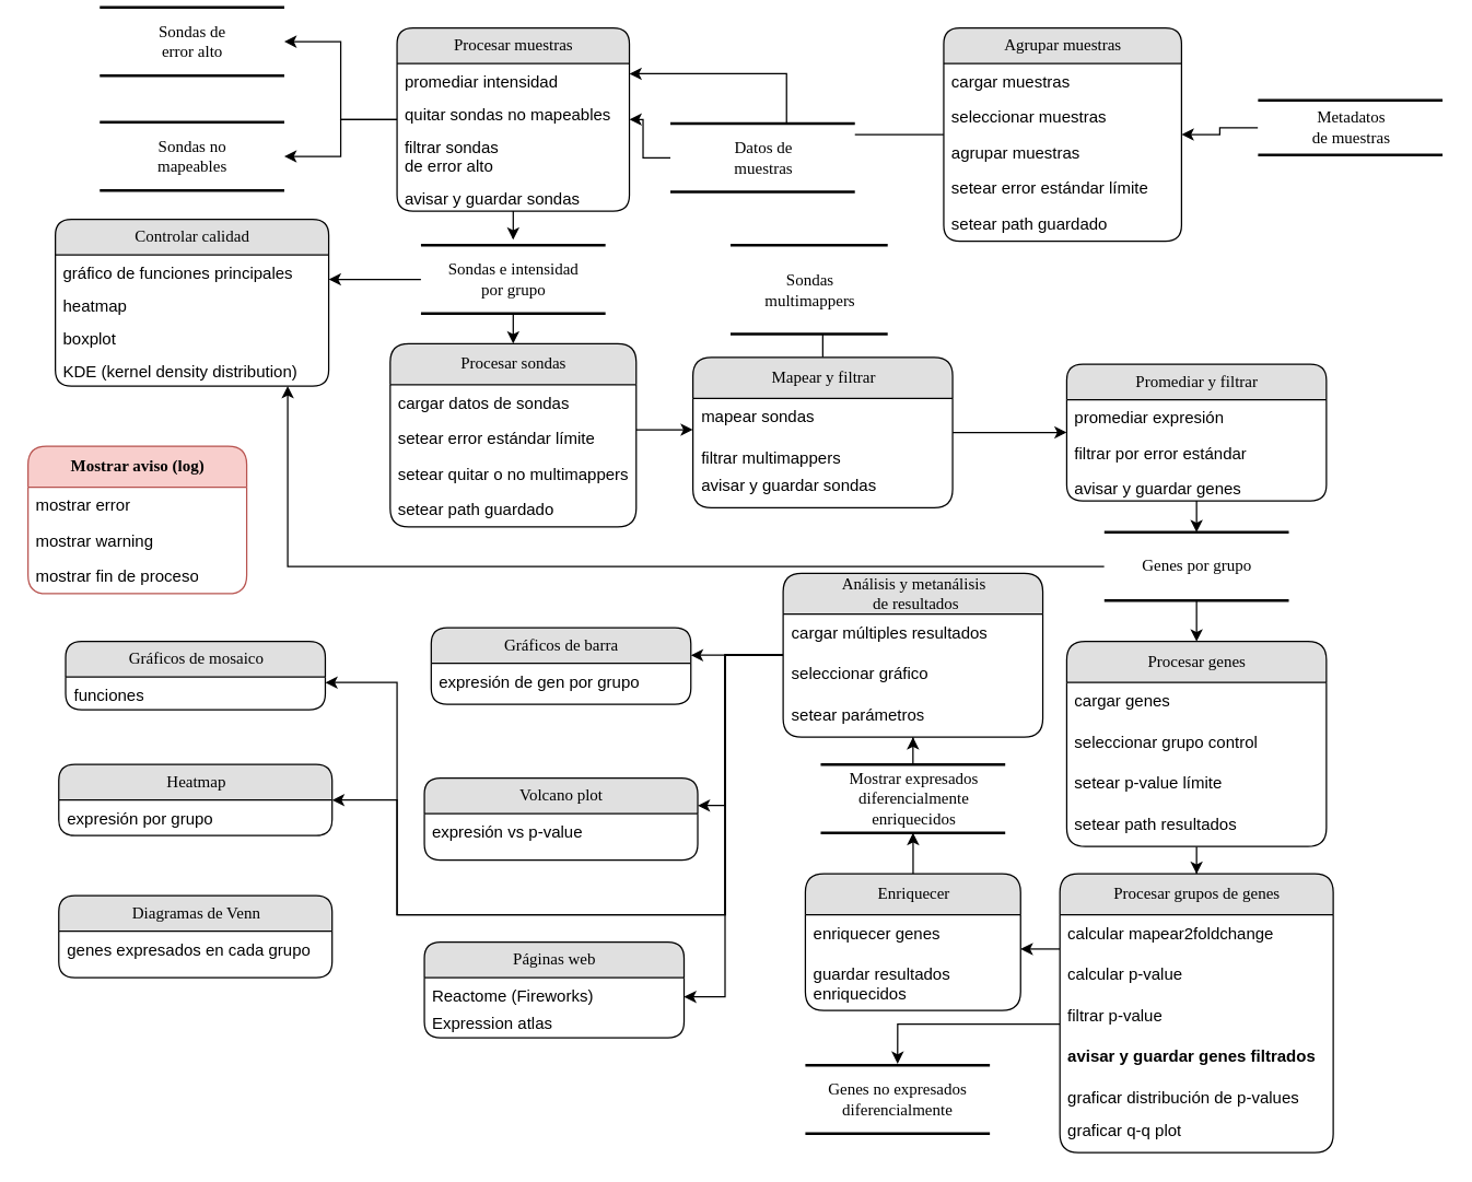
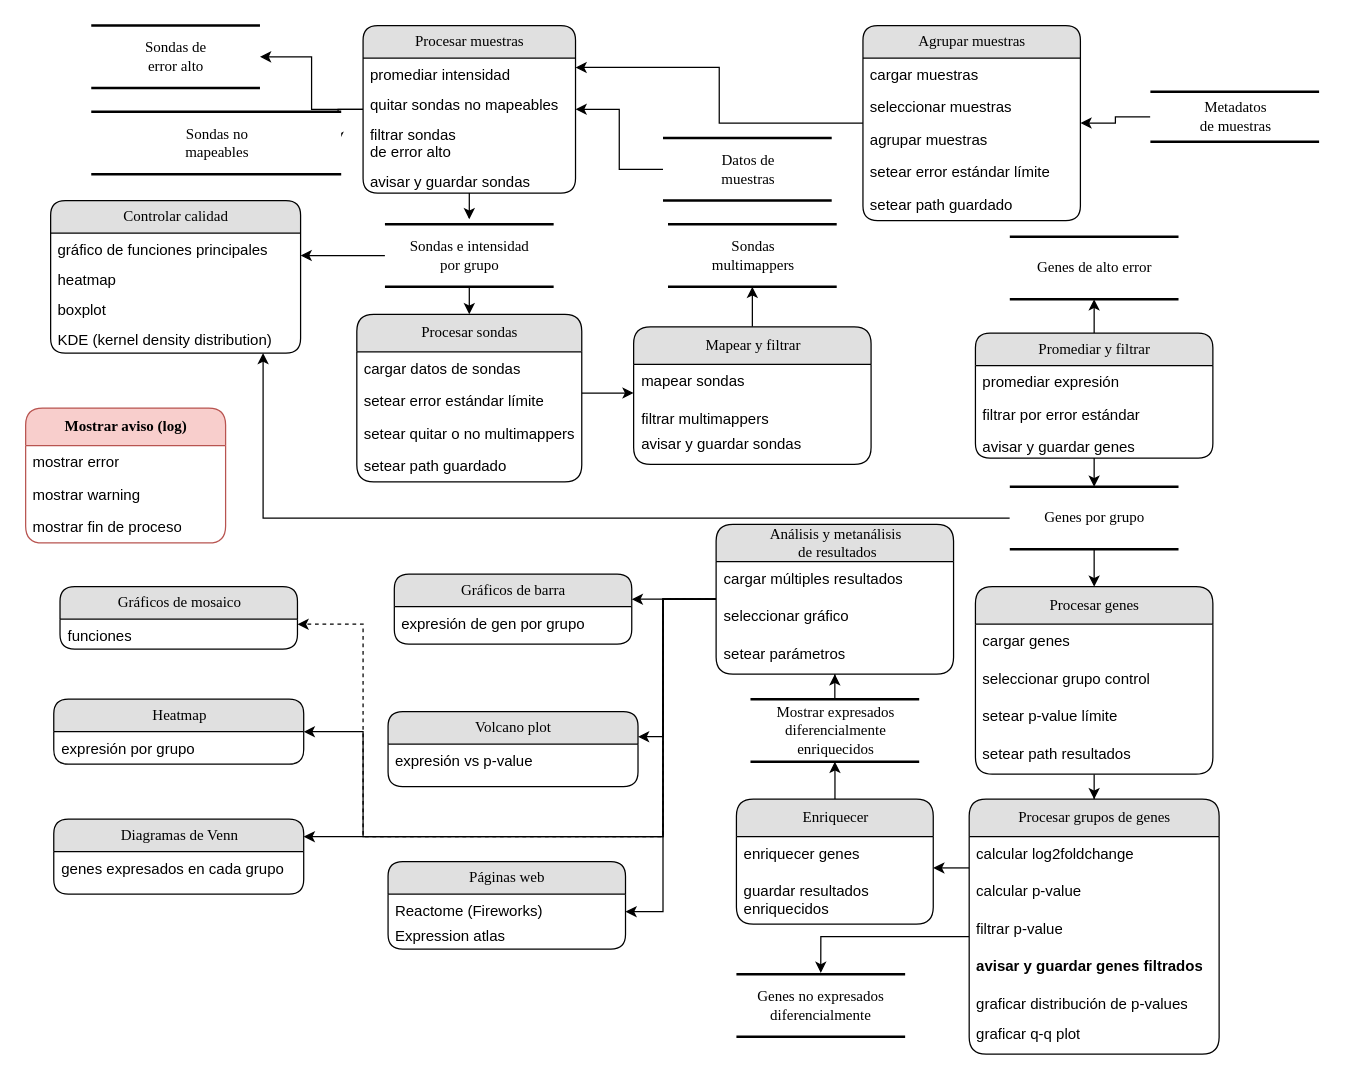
- <mxCell id="63" value="Sondas de &lt;br&gt;error alto" style="html=1;rounded=0;shadow=0;comic=0;labelBackgroundColor=none;strokeWidth=2;fontFamily=Verdana;fontSize=12;align=center;shape=mxgraph.ios7ui.horLines;" vertex="1" parent="1"><mxGeometry x="72.5" y="5" width="135" height="50" as="geometry" /></mxCell>
+ <mxCell id="63" value="Sondas de &lt;br&gt;error alto" style="html=1;rounded=0;shadow=0;comic=0;labelBackgroundColor=none;strokeWidth=2;fontFamily=Verdana;fontSize=12;align=center;shape=mxgraph.ios7ui.horLines;" vertex="1" parent="1"><mxGeometry x="72.5" y="20" width="135" height="50" as="geometry" /></mxCell>
- <mxCell id="102" value="Sondas no &lt;br&gt;mapeables" style="html=1;rounded=0;shadow=0;comic=0;labelBackgroundColor=none;strokeWidth=2;fontFamily=Verdana;fontSize=12;align=center;shape=mxgraph.ios7ui.horLines;" vertex="1" parent="1"><mxGeometry x="72.5" y="89" width="135" height="50" as="geometry" /></mxCell>
+ <mxCell id="102" value="Sondas no &lt;br&gt;mapeables" style="html=1;rounded=0;shadow=0;comic=0;labelBackgroundColor=none;strokeWidth=2;fontFamily=Verdana;fontSize=12;align=center;shape=mxgraph.ios7ui.horLines;" vertex="1" parent="1"><mxGeometry x="72.5" y="89" width="200" height="50" as="geometry" /></mxCell>
- <mxCell id="33" value="Datos de &lt;br&gt;muestras" style="html=1;rounded=0;shadow=0;comic=0;labelBackgroundColor=none;strokeWidth=2;fontFamily=Verdana;fontSize=12;align=center;shape=mxgraph.ios7ui.horLines;" vertex="1" parent="1"><mxGeometry x="490" y="90" width="135" height="50" as="geometry" /></mxCell>
+ <mxCell id="33" value="Datos de &lt;br&gt;muestras" style="html=1;rounded=0;shadow=0;comic=0;labelBackgroundColor=none;strokeWidth=2;fontFamily=Verdana;fontSize=12;align=center;shape=mxgraph.ios7ui.horLines;" vertex="1" parent="1"><mxGeometry x="530" y="110" width="135" height="50" as="geometry" /></mxCell>
- <mxCell id="70" value="Sondas&lt;br&gt;multimappers" style="html=1;rounded=0;shadow=0;comic=0;labelBackgroundColor=none;strokeWidth=2;fontFamily=Verdana;fontSize=12;align=center;shape=mxgraph.ios7ui.horLines;" vertex="1" parent="1"><mxGeometry x="534" y="179" width="115" height="65" as="geometry" /></mxCell>
+ <mxCell id="70" value="Sondas&lt;br&gt;multimappers" style="html=1;rounded=0;shadow=0;comic=0;labelBackgroundColor=none;strokeWidth=2;fontFamily=Verdana;fontSize=12;align=center;shape=mxgraph.ios7ui.horLines;" vertex="1" parent="1"><mxGeometry x="534" y="179" width="135" height="50" as="geometry" /></mxCell>
+ <mxCell id="71" value="Genes de alto error" style="html=1;rounded=0;shadow=0;comic=0;labelBackgroundColor=none;strokeWidth=2;fontFamily=Verdana;fontSize=12;align=center;shape=mxgraph.ios7ui.horLines;" vertex="1" parent="1"><mxGeometry x="807.5" y="189" width="135" height="50" as="geometry" /></mxCell>
+ <mxCell id="64" style="edgeStyle=orthogonalEdgeStyle;rounded=0;orthogonalLoop=1;jettySize=auto;html=1;" edge="1" parent="1" source="66" target="71"><mxGeometry relative="1" as="geometry" /></mxCell>
- <mxCell id="8" style="edgeStyle=orthogonalEdgeStyle;rounded=0;orthogonalLoop=1;jettySize=auto;html=1;" edge="1" parent="1" source="10" target="66"><mxGeometry relative="1" as="geometry" /></mxCell>
- <mxCell id="81" style="edgeStyle=orthogonalEdgeStyle;rounded=0;orthogonalLoop=1;jettySize=auto;html=1;" edge="1" parent="1" source="84" target="94"><mxGeometry relative="1" as="geometry"><Array as="points"><mxPoint x="530" y="479" /><mxPoint x="530" y="669" /><mxPoint x="290" y="669" /><mxPoint x="290" y="499" /></Array></mxGeometry></mxCell>
+ <mxCell id="81" style="edgeStyle=orthogonalEdgeStyle;rounded=0;orthogonalLoop=1;jettySize=auto;html=1;dashed=1;" edge="1" parent="1" source="84" target="94"><mxGeometry relative="1" as="geometry"><Array as="points"><mxPoint x="530" y="479" /><mxPoint x="530" y="669" /><mxPoint x="290" y="669" /><mxPoint x="290" y="499" /></Array></mxGeometry></mxCell>
+ <mxCell id="80" style="edgeStyle=orthogonalEdgeStyle;rounded=0;orthogonalLoop=1;jettySize=auto;html=1;" edge="1" parent="1" source="84" target="96"><mxGeometry relative="1" as="geometry"><Array as="points"><mxPoint x="530" y="479" /><mxPoint x="530" y="669" /></Array></mxGeometry></mxCell>
- <mxCell id="47" value="calcular mapear2foldchange" style="text;html=1;strokeColor=none;fillColor=none;spacingLeft=4;spacingRight=4;whiteSpace=wrap;overflow=hidden;rotatable=0;points=[[0,0.5],[1,0.5]];portConstraint=eastwest;" vertex="1" parent="46"><mxGeometry y="30" width="200" height="30" as="geometry" /></mxCell>
+ <mxCell id="47" value="calcular log2foldchange" style="text;html=1;strokeColor=none;fillColor=none;spacingLeft=4;spacingRight=4;whiteSpace=wrap;overflow=hidden;rotatable=0;points=[[0,0.5],[1,0.5]];portConstraint=eastwest;" vertex="1" parent="46"><mxGeometry y="30" width="200" height="30" as="geometry" /></mxCell>
